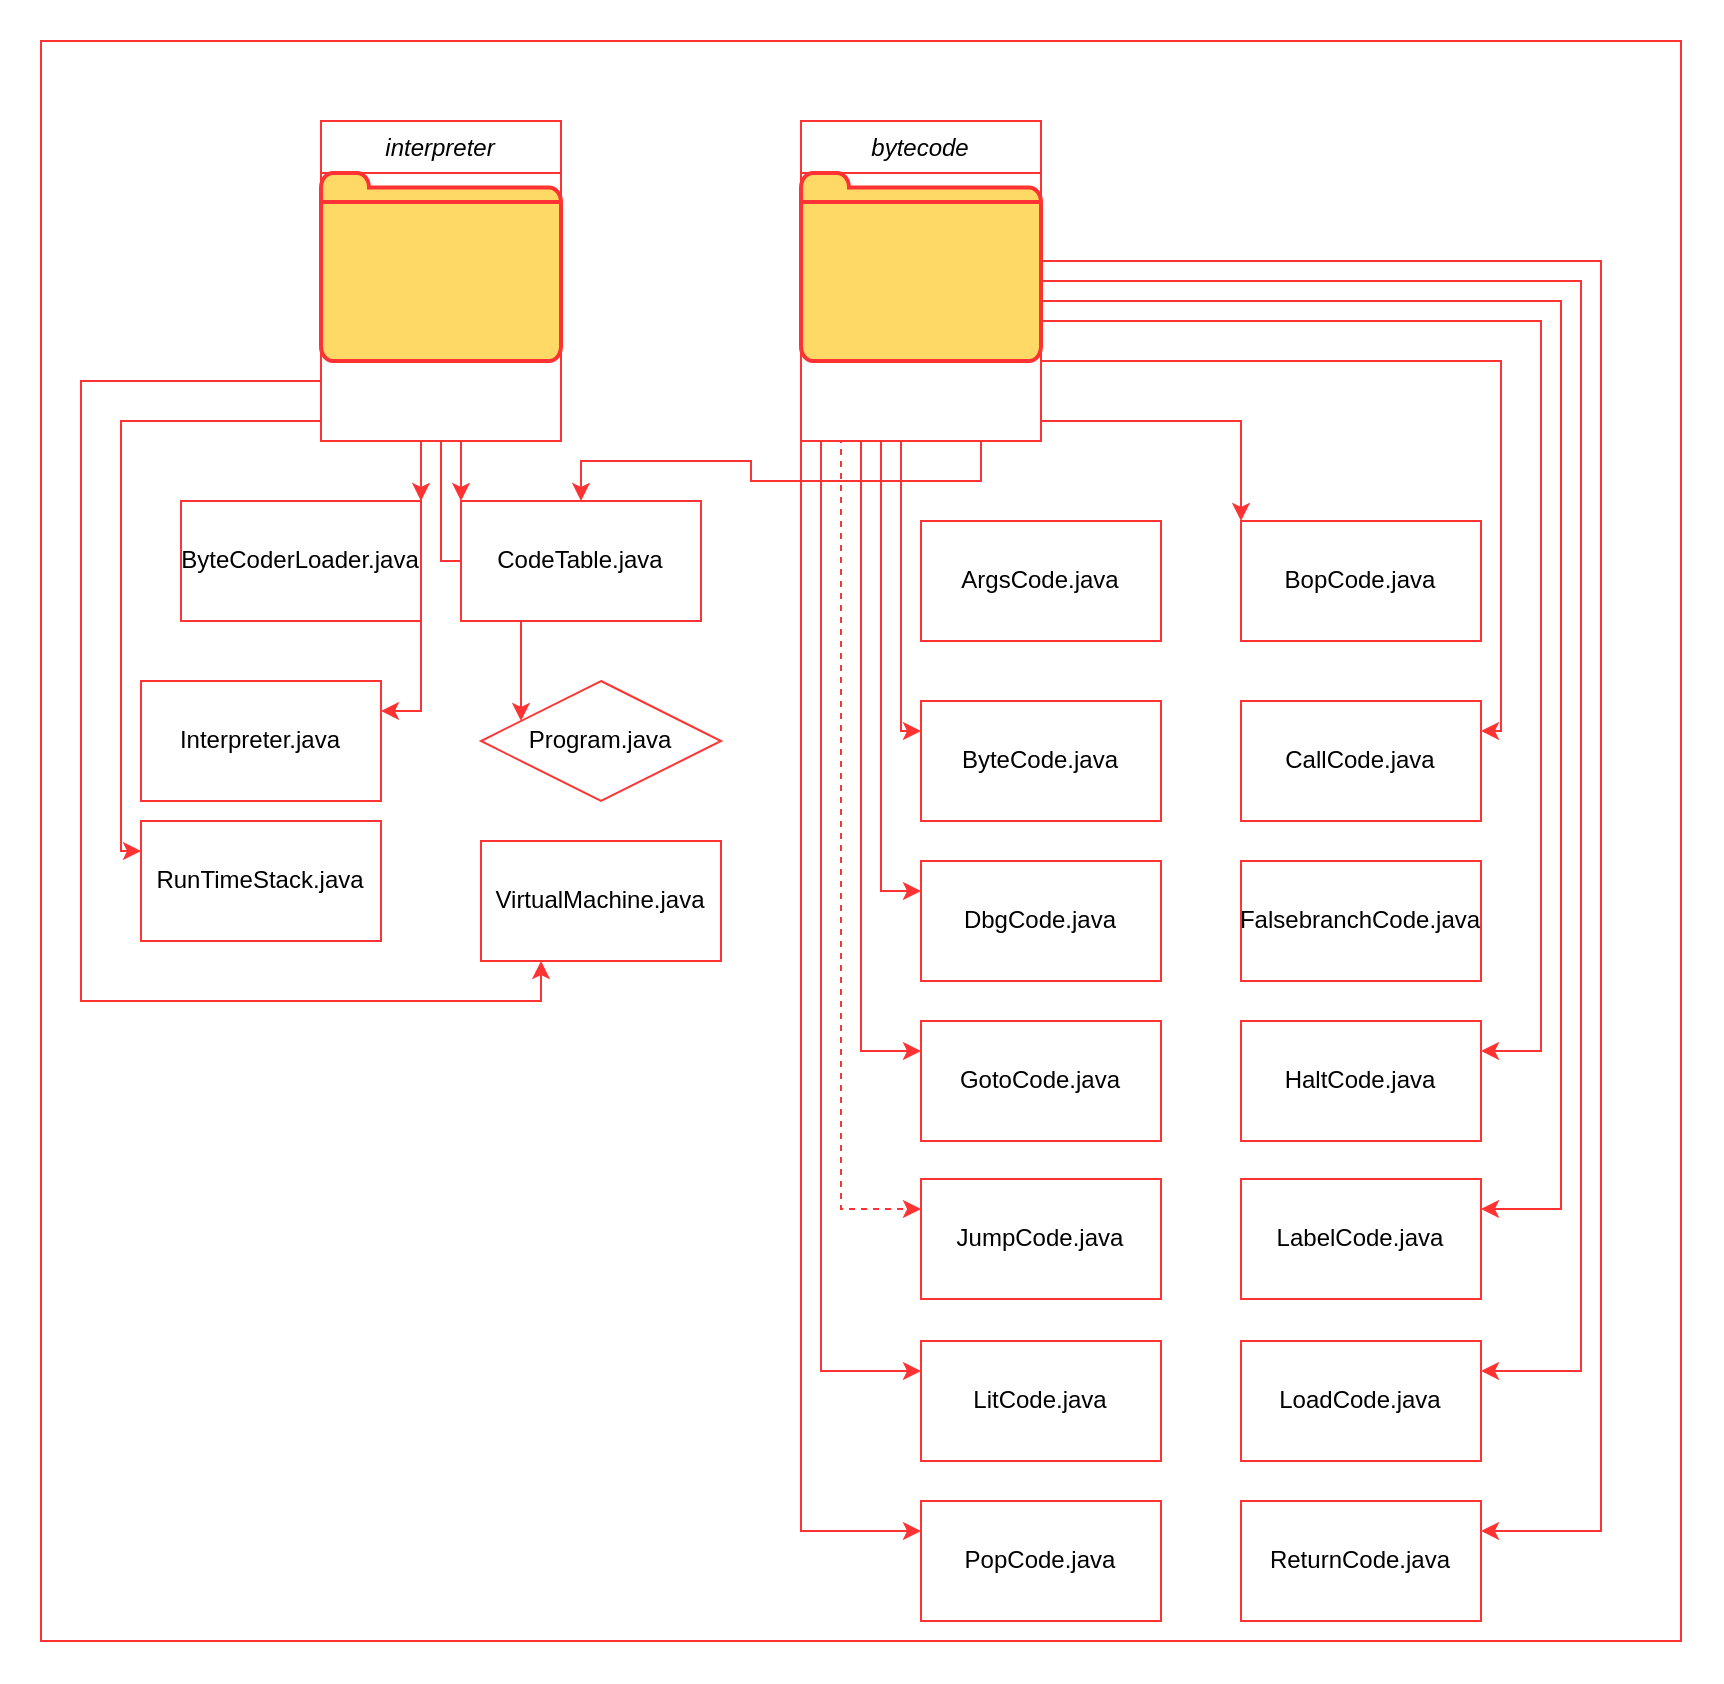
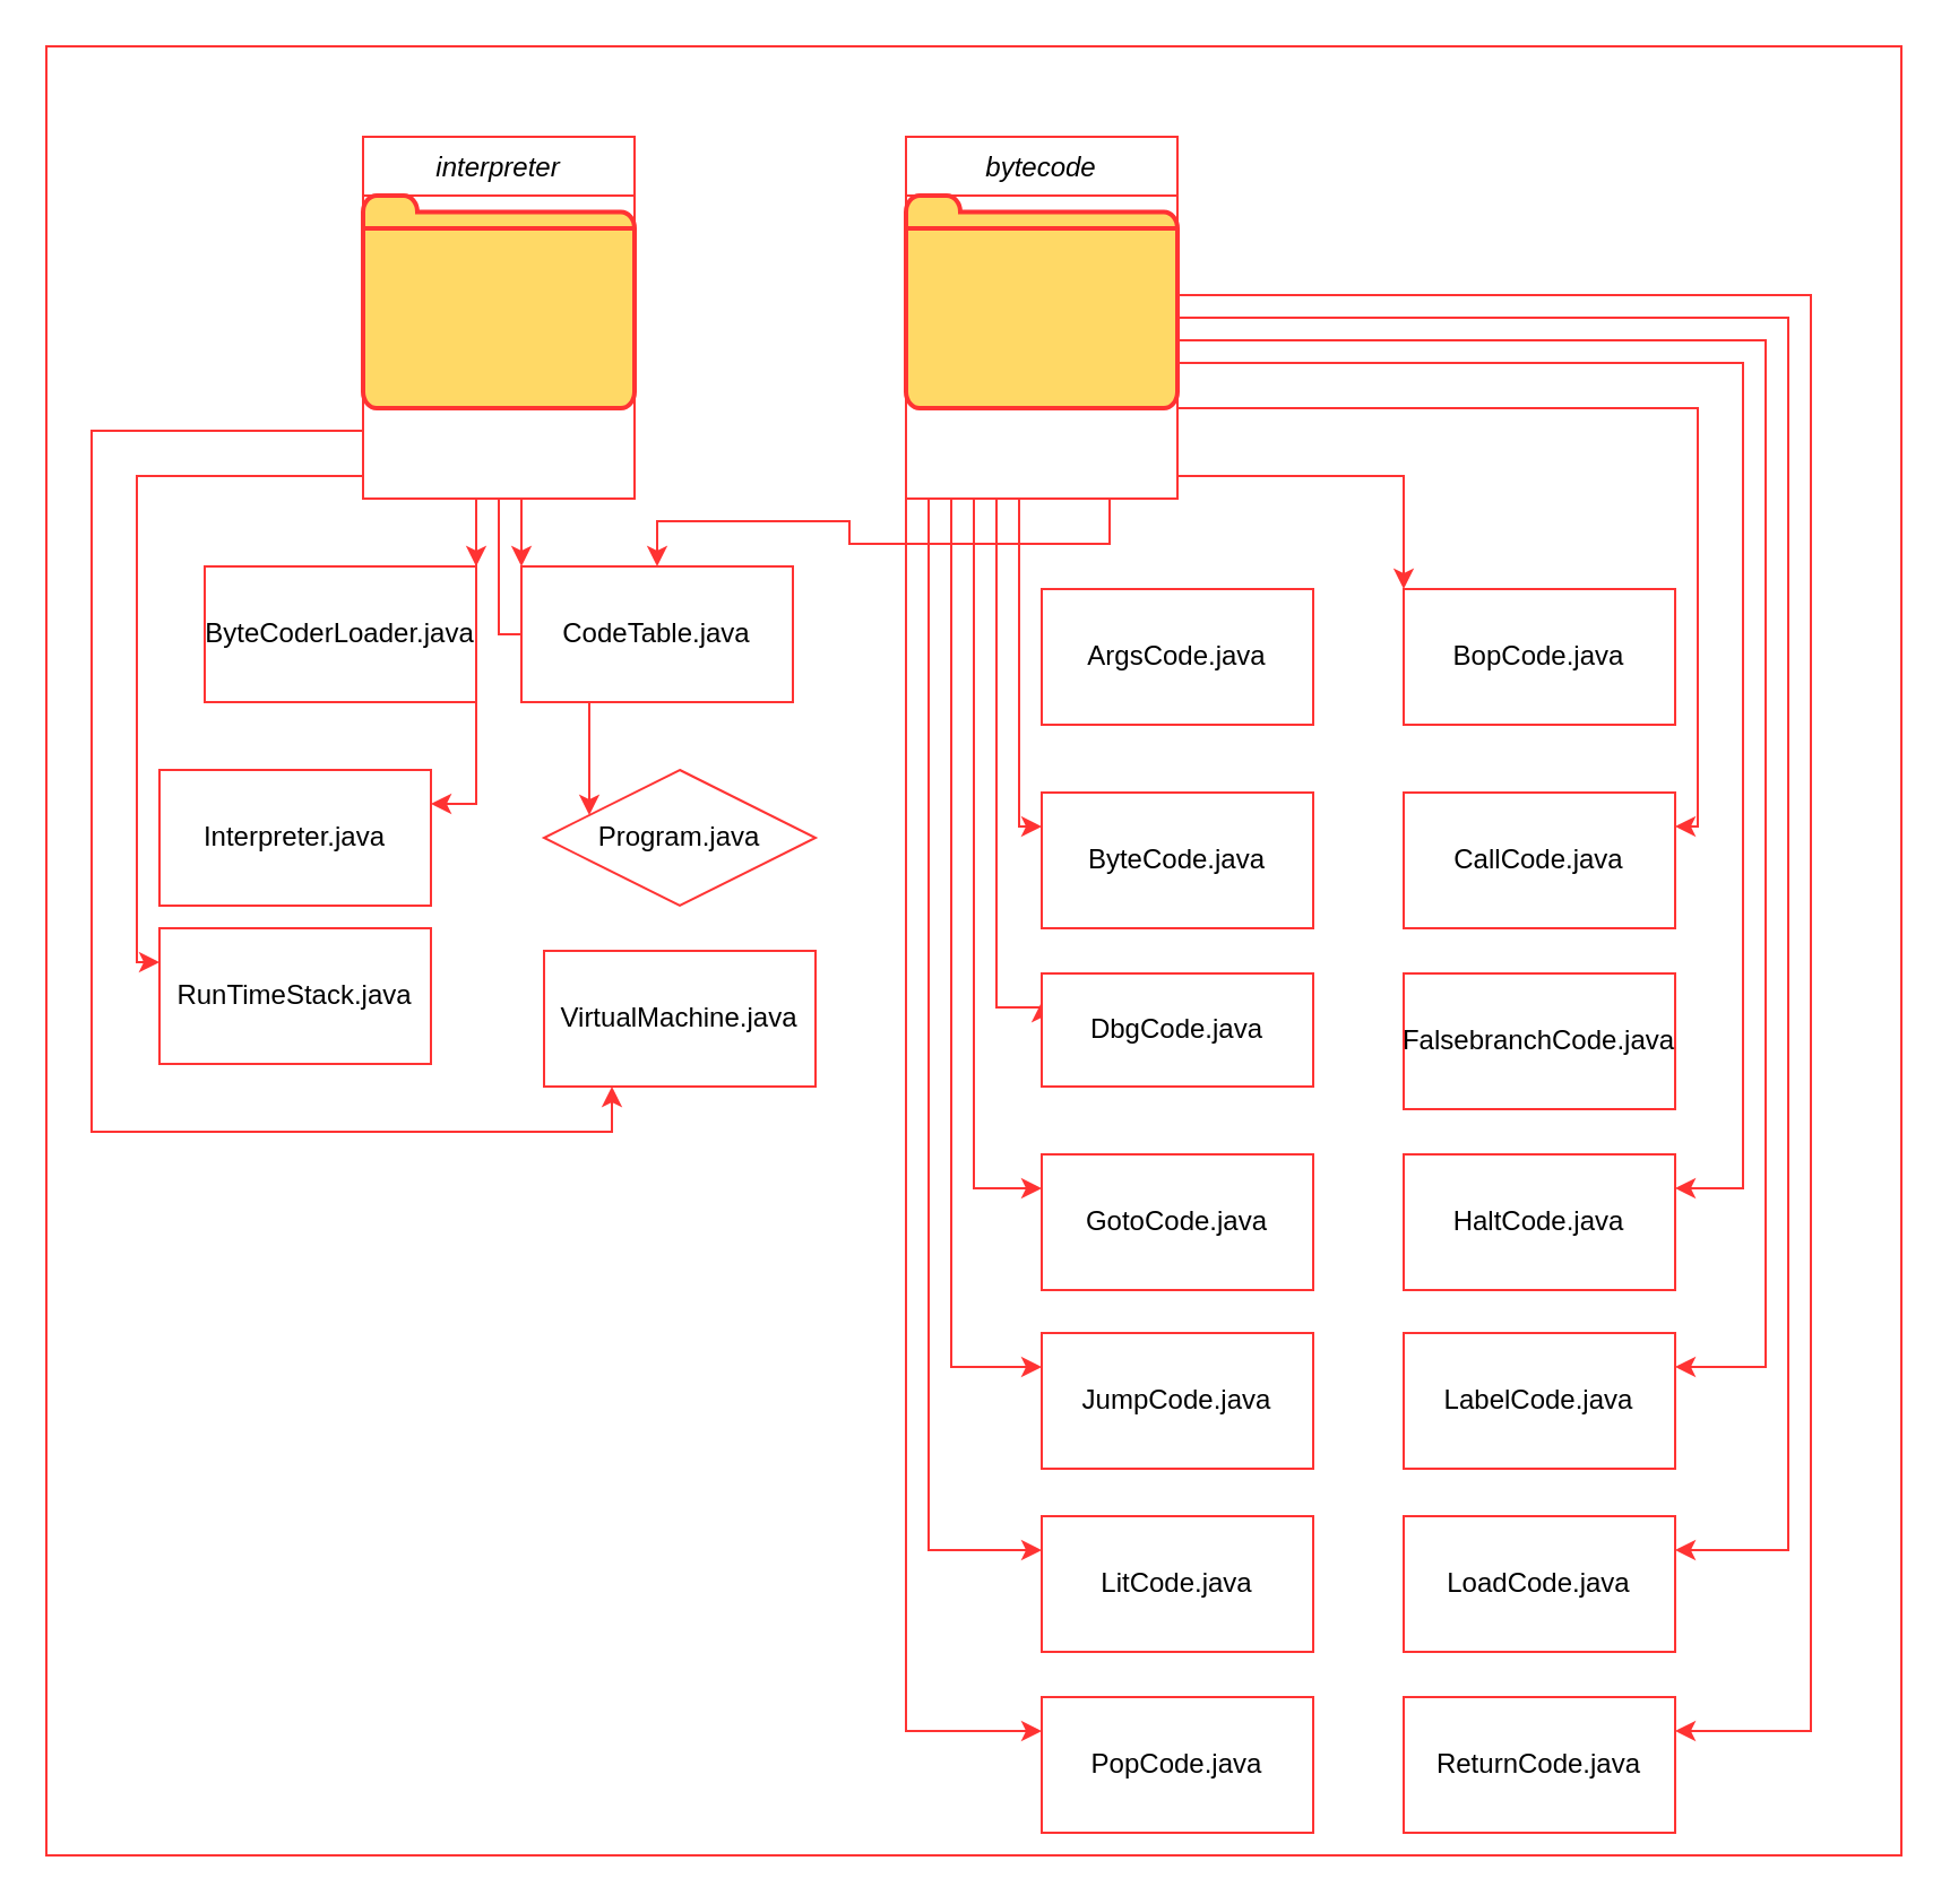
- <mxCell id="20" style="edgeStyle=orthogonalEdgeStyle;rounded=0;orthogonalLoop=1;jettySize=auto;html=1;exitX=0;exitY=1;exitDx=0;exitDy=0;entryX=0;entryY=0.25;entryDx=0;entryDy=0;strokeColor=#FF3333;shadow=0;dashed=1;" edge="1" parent="1" source="30" target="39"><mxGeometry relative="1" as="geometry"><Array as="points"><mxPoint x="420" y="220" /><mxPoint x="420" y="604" /></Array></mxGeometry></mxCell>
+ <mxCell id="20" style="edgeStyle=orthogonalEdgeStyle;rounded=0;orthogonalLoop=1;jettySize=auto;html=1;exitX=0;exitY=1;exitDx=0;exitDy=0;entryX=0;entryY=0.25;entryDx=0;entryDy=0;strokeColor=#FF3333;shadow=0;" edge="1" parent="1" source="30" target="39"><mxGeometry relative="1" as="geometry"><Array as="points"><mxPoint x="420" y="220" /><mxPoint x="420" y="604" /></Array></mxGeometry></mxCell>
- <mxCell id="37" value="DbgCode.java" style="rounded=0;whiteSpace=wrap;html=1;strokeColor=#FF3333;shadow=0;" vertex="1" parent="1"><mxGeometry x="460" y="430" width="120" height="60" as="geometry" /></mxCell>
+ <mxCell id="37" value="DbgCode.java" style="rounded=0;whiteSpace=wrap;html=1;strokeColor=#FF3333;shadow=0;" vertex="1" parent="1"><mxGeometry x="460" y="430" width="120" height="50" as="geometry" /></mxCell>
